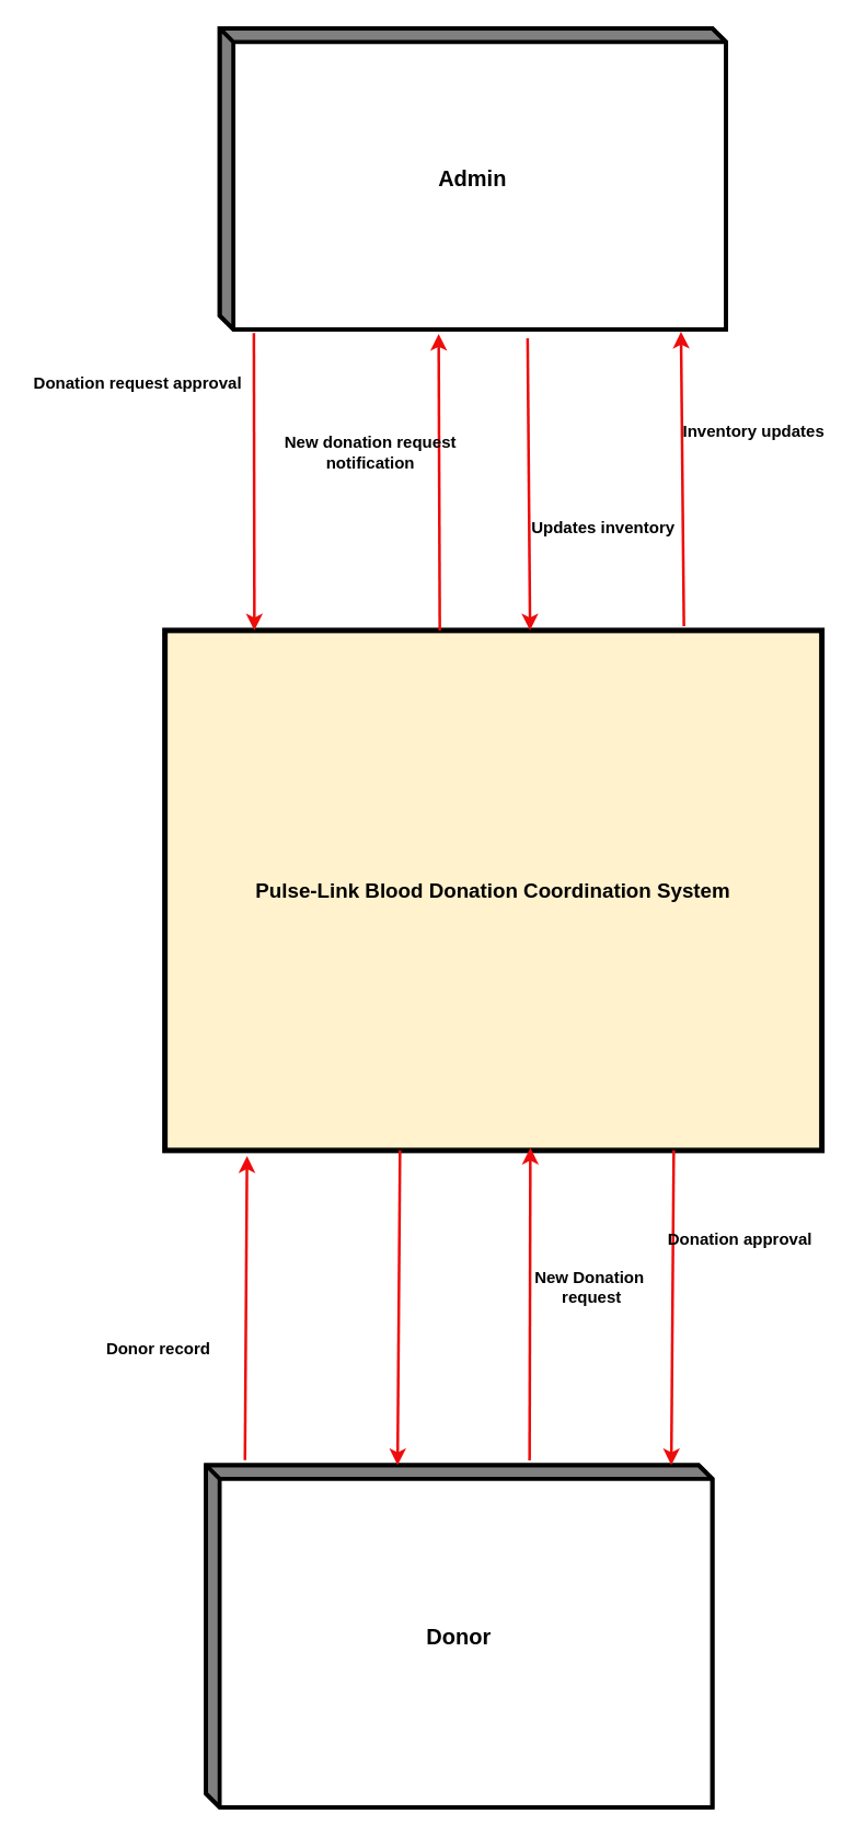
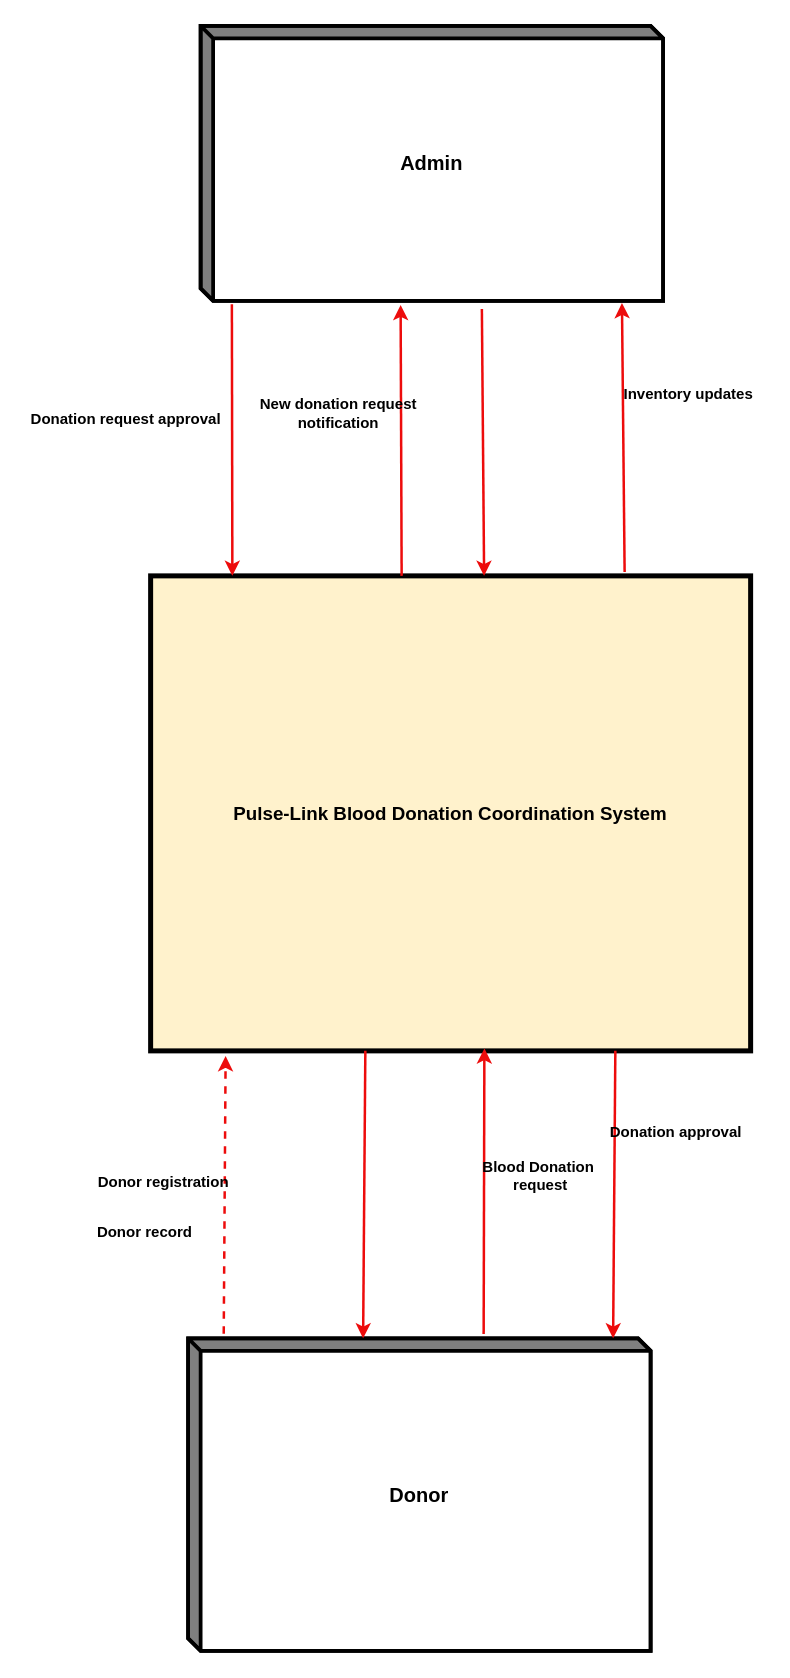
- <mxCell id="9" value="Donation request approval" style="text;html=1;align=center;verticalAlign=middle;resizable=0;points=[];autosize=1;strokeColor=none;fillColor=none;fontSize=12;fontStyle=1" vertex="1" parent="1"><mxGeometry x="20" y="265" width="160" height="30" as="geometry" /></mxCell>
+ <mxCell id="9" value="Donation request approval" style="text;html=1;align=center;verticalAlign=middle;resizable=0;points=[];autosize=1;strokeColor=none;fillColor=none;fontSize=12;fontStyle=1" vertex="1" parent="1"><mxGeometry x="20" y="320" width="160" height="30" as="geometry" /></mxCell>
- <mxCell id="12" value="Updates inventory" style="text;html=1;align=center;verticalAlign=middle;resizable=0;points=[];autosize=1;strokeColor=none;fillColor=none;fontSize=12;fontStyle=1" vertex="1" parent="1"><mxGeometry x="380" y="370" width="120" height="30" as="geometry" /></mxCell>
- <mxCell id="18" value="New Donation&lt;div style=&quot;font-size: 12px;&quot;&gt;&amp;nbsp;request&lt;/div&gt;" style="text;html=1;align=center;verticalAlign=middle;resizable=0;points=[];autosize=1;strokeColor=none;fillColor=none;fontSize=12;fontStyle=1" vertex="1" parent="1"><mxGeometry x="380" y="920" width="100" height="40" as="geometry" /></mxCell>
+ <mxCell id="18" value="Blood Donation&lt;div style=&quot;font-size: 12px;&quot;&gt;&amp;nbsp;request&lt;/div&gt;" style="text;html=1;align=center;verticalAlign=middle;resizable=0;points=[];autosize=1;strokeColor=none;fillColor=none;fontSize=12;fontStyle=1" vertex="1" parent="1"><mxGeometry x="380" y="920" width="100" height="40" as="geometry" /></mxCell>
+ <mxCell id="15" value="Donor registration" style="text;html=1;align=center;verticalAlign=middle;resizable=0;points=[];autosize=1;strokeColor=none;fillColor=none;fontSize=12;fontStyle=1" vertex="1" parent="1"><mxGeometry x="70" y="930" width="120" height="30" as="geometry" /></mxCell>
- <mxCell id="13" value="" style="endArrow=classic;html=1;rounded=0;entryX=0.125;entryY=1.011;entryDx=0;entryDy=0;exitX=0.077;exitY=-0.015;exitDx=0;exitDy=0;exitPerimeter=0;entryPerimeter=0;strokeWidth=2;strokeColor=#ed0c0c;" edge="1" parent="1" source="4" target="2"><mxGeometry width="50" height="50" relative="1" as="geometry"><mxPoint x="240" y="1020" as="sourcePoint" /><mxPoint x="290" y="970" as="targetPoint" /></mxGeometry></mxCell>
+ <mxCell id="13" value="" style="endArrow=classic;html=1;rounded=0;entryX=0.125;entryY=1.011;entryDx=0;entryDy=0;exitX=0.077;exitY=-0.015;exitDx=0;exitDy=0;exitPerimeter=0;entryPerimeter=0;strokeWidth=2;strokeColor=#ed0c0c;dashed=1;" edge="1" parent="1" source="4" target="2"><mxGeometry width="50" height="50" relative="1" as="geometry"><mxPoint x="240" y="1020" as="sourcePoint" /><mxPoint x="290" y="970" as="targetPoint" /></mxGeometry></mxCell>
